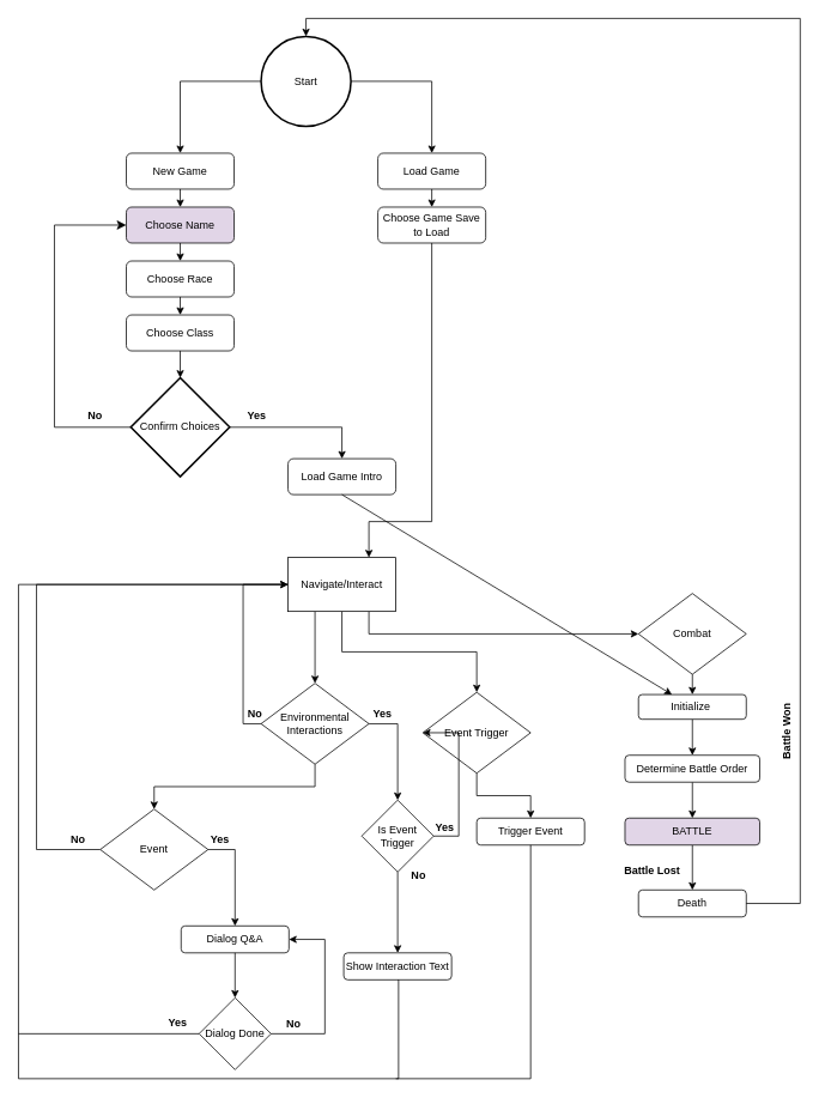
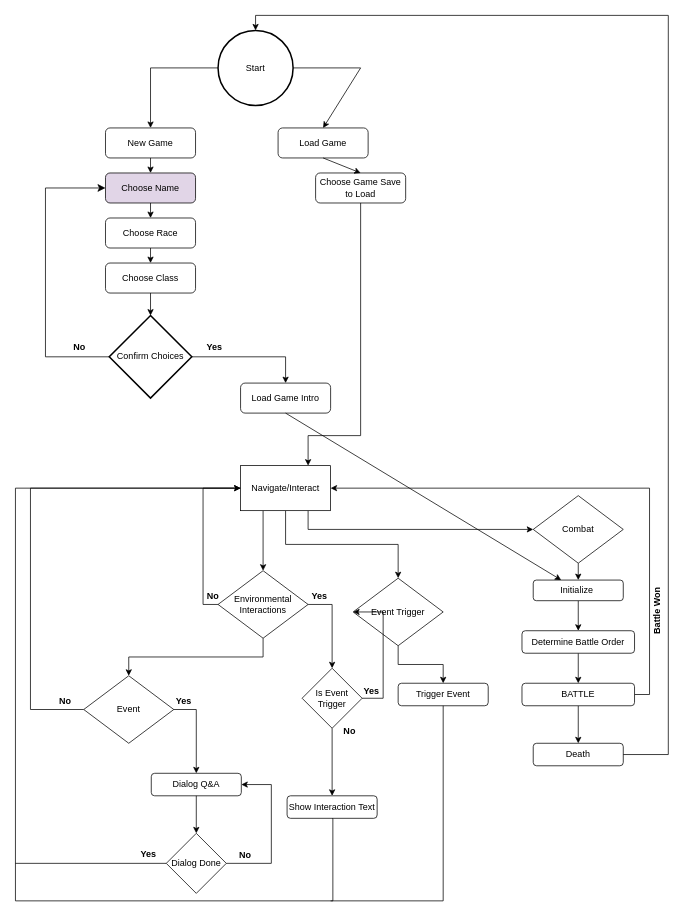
- <mxCell id="4" value="Load Game" style="rounded=1;whiteSpace=wrap;html=1;" parent="1" vertex="1"><mxGeometry x="420" y="170" width="120" height="40" as="geometry" /></mxCell>
+ <mxCell id="4" value="Load Game" style="rounded=1;whiteSpace=wrap;html=1;" parent="1" vertex="1"><mxGeometry x="370" y="170" width="120" height="40" as="geometry" /></mxCell>
+ <mxCell id="60" style="edgeStyle=orthogonalEdgeStyle;rounded=0;orthogonalLoop=1;jettySize=auto;html=1;exitX=1;exitY=0.5;exitDx=0;exitDy=0;entryX=1;entryY=0.5;entryDx=0;entryDy=0;" parent="1" source="62" target="25" edge="1"><mxGeometry relative="1" as="geometry" /></mxCell>
- <mxCell id="62" value="BATTLE" style="rounded=1;whiteSpace=wrap;html=1;fillColor=#e1d5e7;" parent="1" vertex="1"><mxGeometry x="695" y="910" width="150" height="30" as="geometry" /></mxCell>
+ <mxCell id="62" value="BATTLE" style="rounded=1;whiteSpace=wrap;html=1;" parent="1" vertex="1"><mxGeometry x="695" y="910" width="150" height="30" as="geometry" /></mxCell>
- <mxCell id="64" value="&lt;font style=&quot;font-size: 12px;&quot;&gt;Battle Lost&lt;/font&gt;" style="text;strokeColor=none;fillColor=none;html=1;fontSize=24;fontStyle=1;verticalAlign=middle;align=center;" parent="1" vertex="1"><mxGeometry x="700" y="955" width="50" height="20" as="geometry" /></mxCell>
